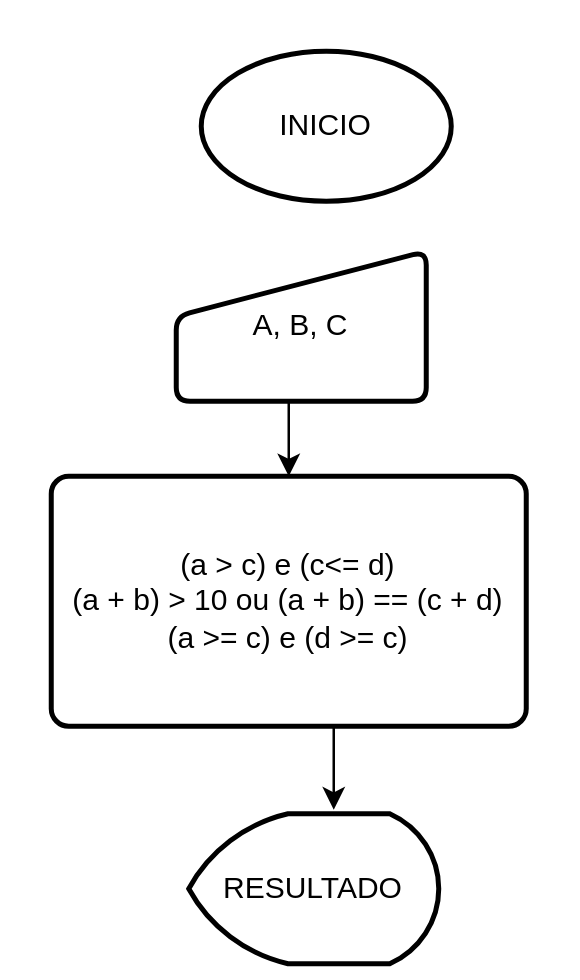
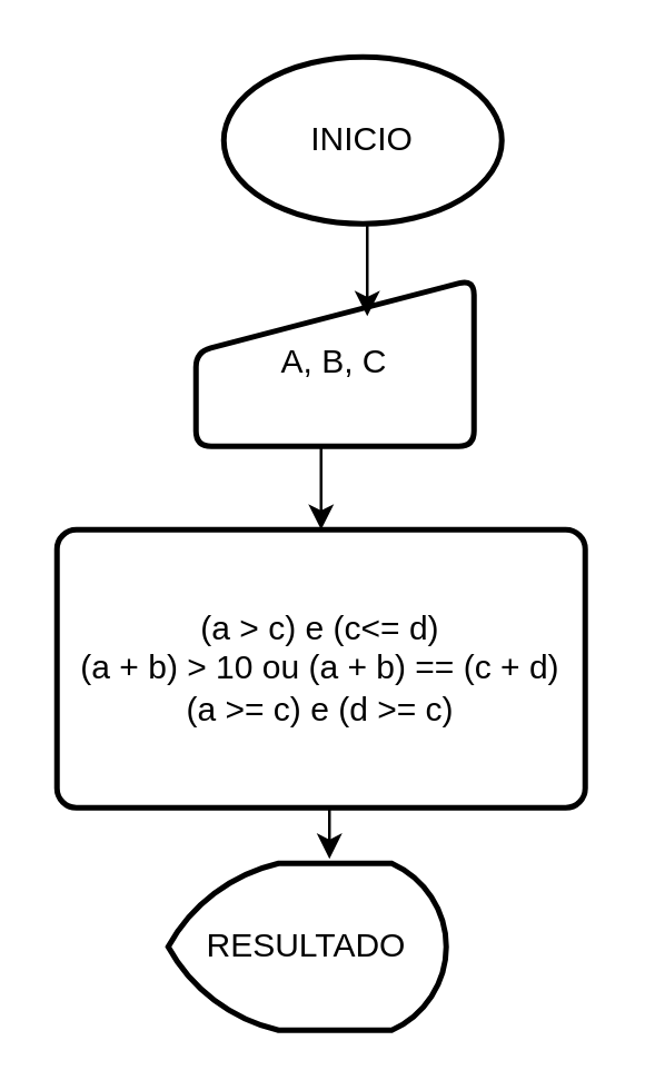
+ <mxCell id="7" style="edgeStyle=orthogonalEdgeStyle;rounded=0;orthogonalLoop=1;jettySize=auto;html=1;exitX=0.5;exitY=1;exitDx=0;exitDy=0;exitPerimeter=0;entryX=0.616;entryY=0.22;entryDx=0;entryDy=0;entryPerimeter=0;" edge="1" parent="1" source="2" target="4"><mxGeometry relative="1" as="geometry" /></mxCell>
- <mxCell id="6" value="RESULTADO" style="strokeWidth=2;html=1;shape=mxgraph.flowchart.display;whiteSpace=wrap;" vertex="1" parent="1"><mxGeometry x="75" y="325" width="100" height="60" as="geometry" /></mxCell>
+ <mxCell id="6" value="RESULTADO" style="strokeWidth=2;html=1;shape=mxgraph.flowchart.display;whiteSpace=wrap;" vertex="1" parent="1"><mxGeometry x="60" y="310" width="100" height="60" as="geometry" /></mxCell>
